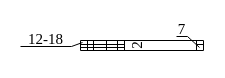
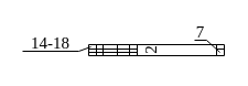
- <mxCell id="19" value="&lt;font face=&quot;Verdana&quot; style=&quot;font-size: 15px&quot;&gt;12-18&lt;/font&gt;" style="text;html=1;strokeColor=none;fillColor=none;align=center;verticalAlign=middle;whiteSpace=wrap;rounded=0;fontSize=15;" parent="1" vertex="1"><mxGeometry x="20" y="30" width="51" height="16" as="geometry" /></mxCell>
+ <mxCell id="19" value="&lt;font face=&quot;Verdana&quot; style=&quot;font-size: 15px&quot;&gt;14-18&lt;/font&gt;" style="text;html=1;strokeColor=none;fillColor=none;align=center;verticalAlign=middle;whiteSpace=wrap;rounded=0;fontSize=15;" parent="1" vertex="1"><mxGeometry x="20" y="30" width="51" height="16" as="geometry" /></mxCell>
